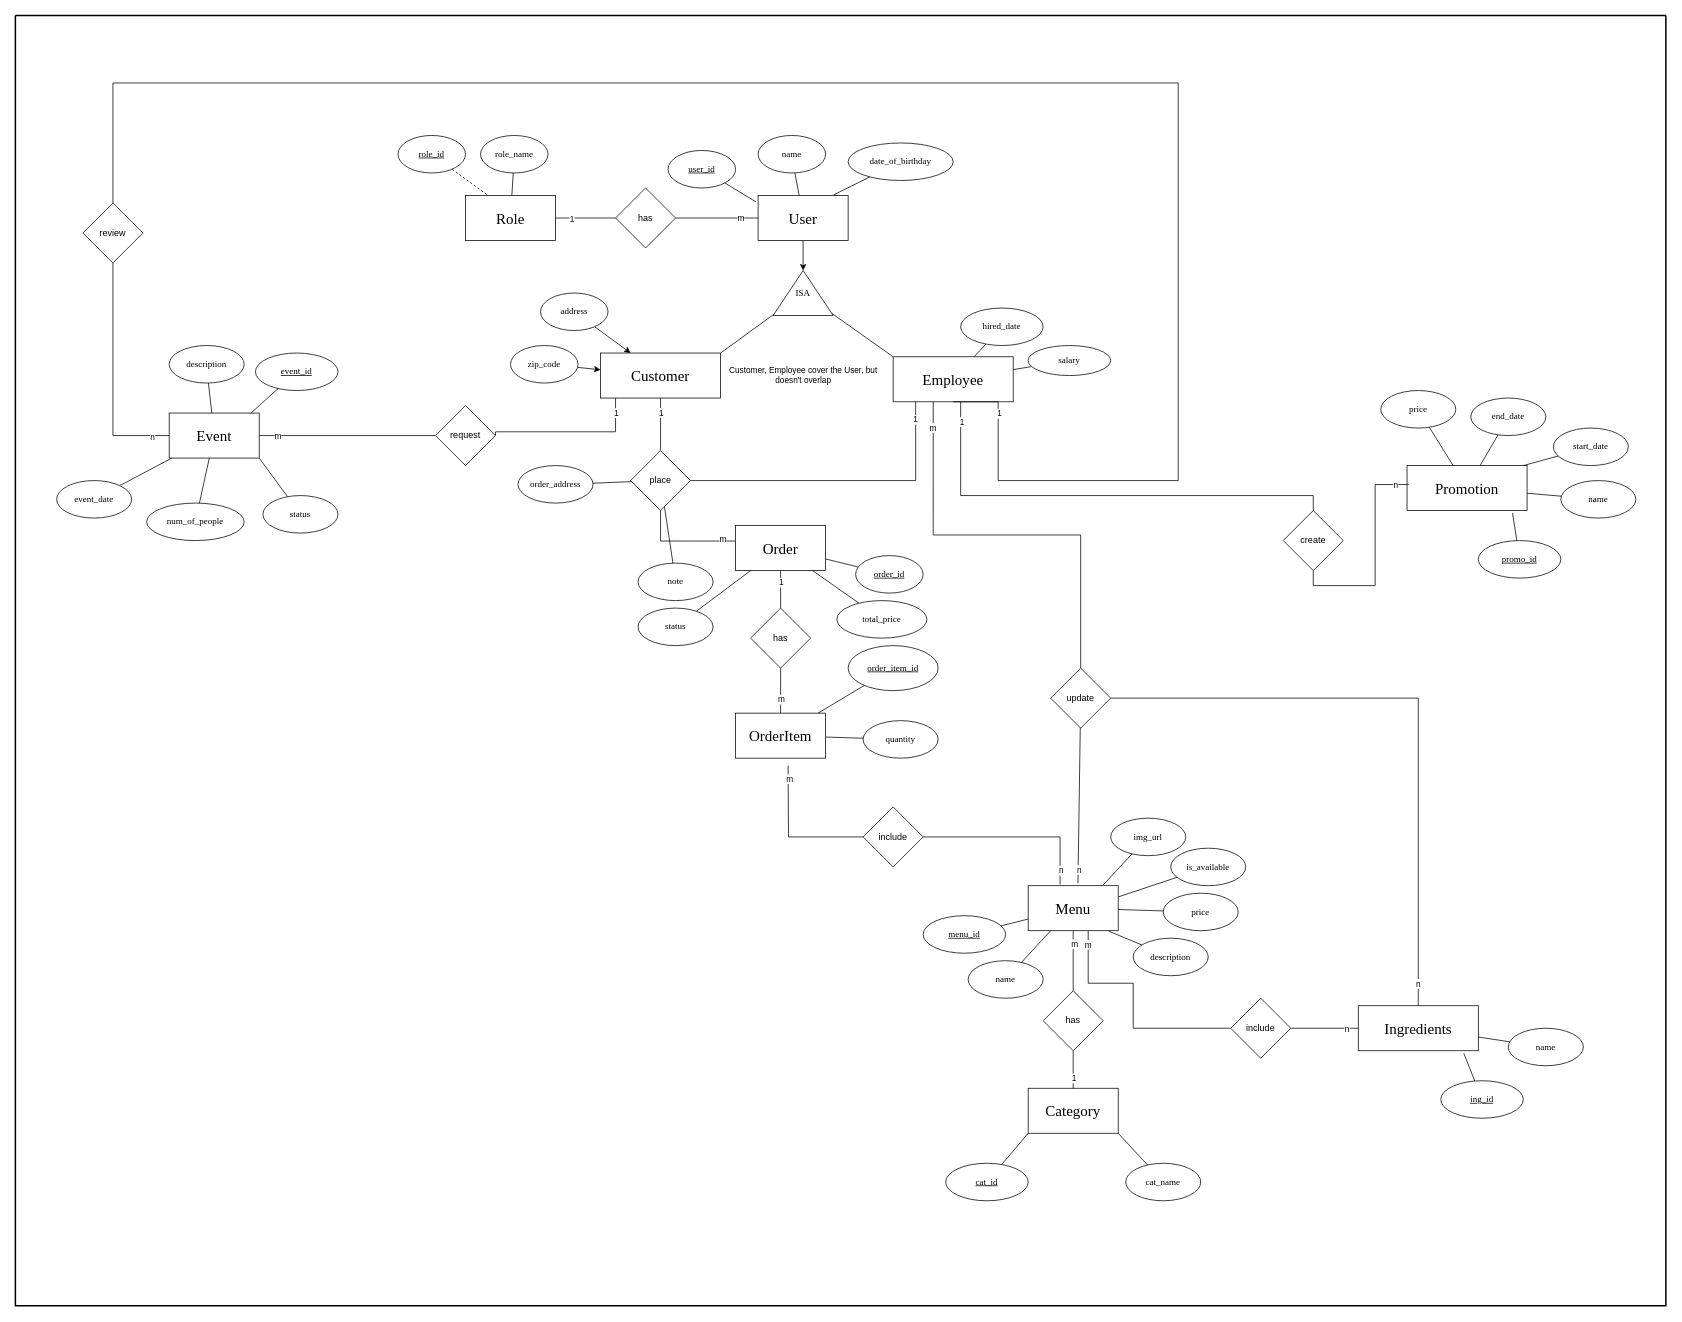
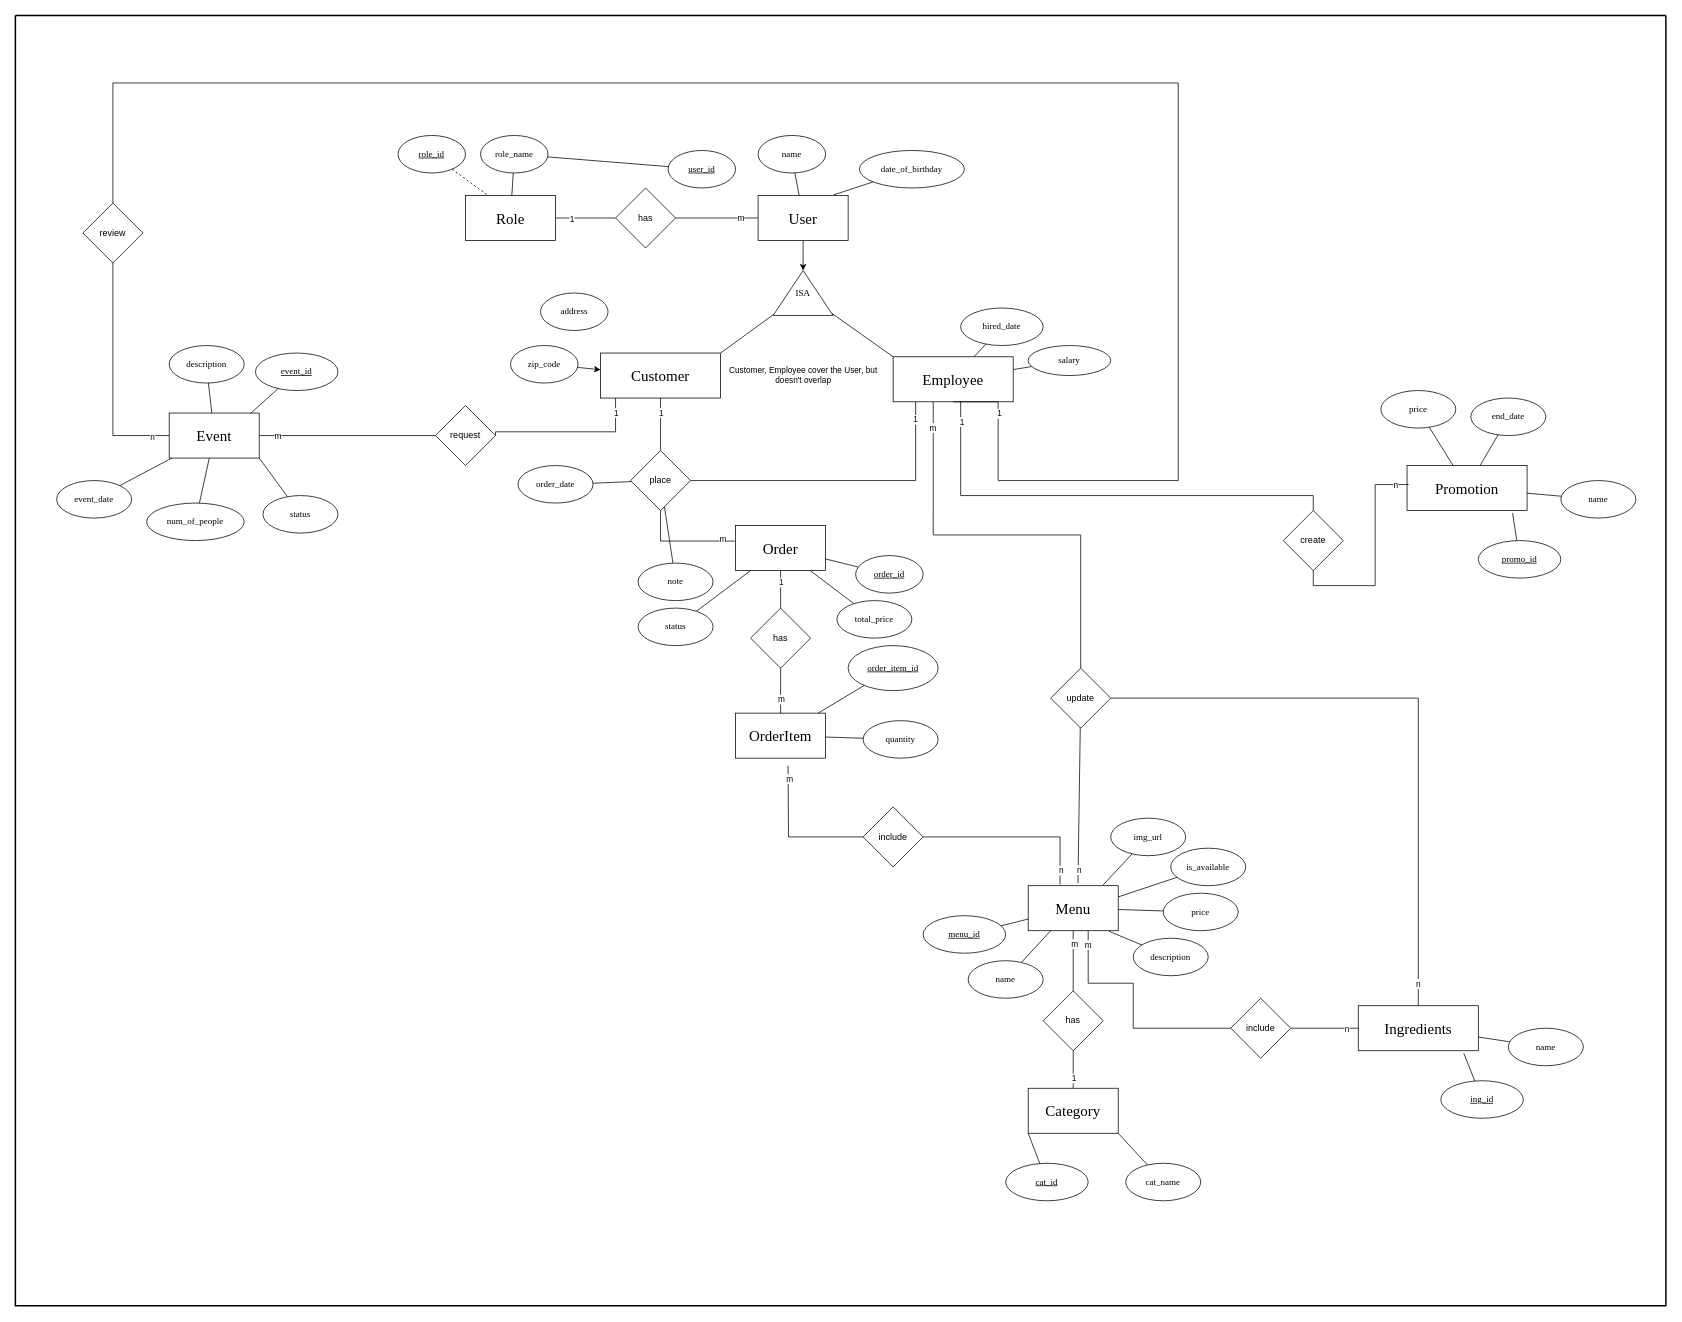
- <mxCell id="18" value="date_of_birthday" style="ellipse;whiteSpace=wrap;html=1;fontFamily=Lucida Console;" parent="1" vertex="1"><mxGeometry x="1130" y="190" width="140" height="50" as="geometry" /></mxCell>
+ <mxCell id="18" value="date_of_birthday" style="ellipse;whiteSpace=wrap;html=1;fontFamily=Lucida Console;" parent="1" vertex="1"><mxGeometry x="1145" y="200" width="140" height="50" as="geometry" /></mxCell>
- <mxCell id="19" style="rounded=0;orthogonalLoop=1;jettySize=auto;html=1;entryX=-0.025;entryY=0.14;entryDx=0;entryDy=0;entryPerimeter=0;strokeColor=default;align=center;verticalAlign=middle;fontFamily=Helvetica;fontSize=11;fontColor=default;labelBackgroundColor=default;startFill=0;endArrow=none;" parent="1" source="14" target="3" edge="1"><mxGeometry relative="1" as="geometry" /></mxCell>
+ <mxCell id="19" style="rounded=0;orthogonalLoop=1;jettySize=auto;html=1;strokeColor=default;align=center;verticalAlign=middle;fontFamily=Helvetica;fontSize=11;fontColor=default;labelBackgroundColor=default;startFill=0;endArrow=none;" parent="1" source="14" target="41" edge="1"><mxGeometry relative="1" as="geometry" /></mxCell>
- <mxCell id="33" style="rounded=0;orthogonalLoop=1;jettySize=auto;html=1;entryX=0.25;entryY=0;entryDx=0;entryDy=0;strokeColor=default;align=center;verticalAlign=middle;fontFamily=Helvetica;fontSize=11;fontColor=default;labelBackgroundColor=default;endArrow=classic;" parent="1" source="34" target="27" edge="1"><mxGeometry relative="1" as="geometry" /></mxCell>
- <mxCell id="133" value="start_date" style="ellipse;whiteSpace=wrap;html=1;fontFamily=Lucida Console;" vertex="1" parent="1"><mxGeometry x="2070" y="570" width="100" height="50" as="geometry" /></mxCell>
- <mxCell id="138" style="rounded=0;orthogonalLoop=1;jettySize=auto;html=1;entryX=0.969;entryY=0;entryDx=0;entryDy=0;entryPerimeter=0;endArrow=none;startFill=0;" edge="1" parent="1" source="133" target="128"><mxGeometry relative="1" as="geometry" /></mxCell>
- <mxCell id="58" value="order_address" style="ellipse;whiteSpace=wrap;html=1;fontFamily=Lucida Console;" parent="1" vertex="1"><mxGeometry x="690" y="620" width="100" height="50" as="geometry" /></mxCell>
+ <mxCell id="58" value="order_date" style="ellipse;whiteSpace=wrap;html=1;fontFamily=Lucida Console;" parent="1" vertex="1"><mxGeometry x="690" y="620" width="100" height="50" as="geometry" /></mxCell>
- <mxCell id="49" value="total_price" style="ellipse;whiteSpace=wrap;html=1;fontFamily=Lucida Console;" parent="1" vertex="1"><mxGeometry x="1115" y="800" width="120" height="50" as="geometry" /></mxCell>
+ <mxCell id="49" value="total_price" style="ellipse;whiteSpace=wrap;html=1;fontFamily=Lucida Console;" parent="1" vertex="1"><mxGeometry x="1115" y="800" width="100" height="50" as="geometry" /></mxCell>
- <mxCell id="82" value="&lt;u&gt;cat_id&lt;/u&gt;" style="ellipse;whiteSpace=wrap;html=1;fontFamily=Lucida Console;" parent="1" vertex="1"><mxGeometry x="1260" y="1550" width="110" height="50" as="geometry" /></mxCell>
+ <mxCell id="82" value="&lt;u&gt;cat_id&lt;/u&gt;" style="ellipse;whiteSpace=wrap;html=1;fontFamily=Lucida Console;" parent="1" vertex="1"><mxGeometry x="1340" y="1550" width="110" height="50" as="geometry" /></mxCell>
